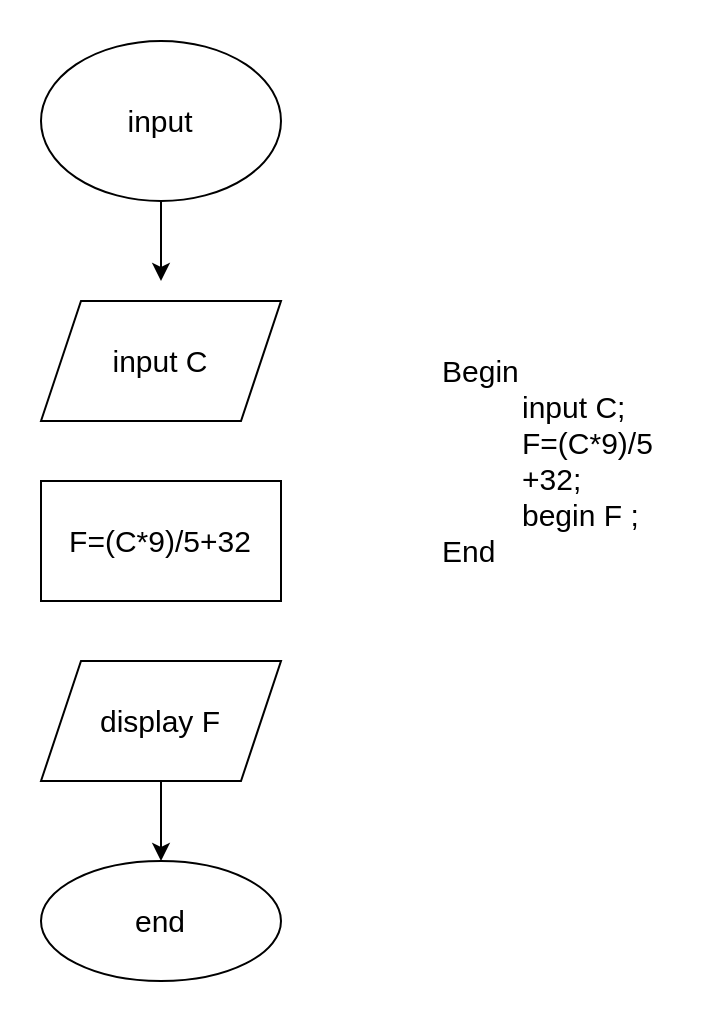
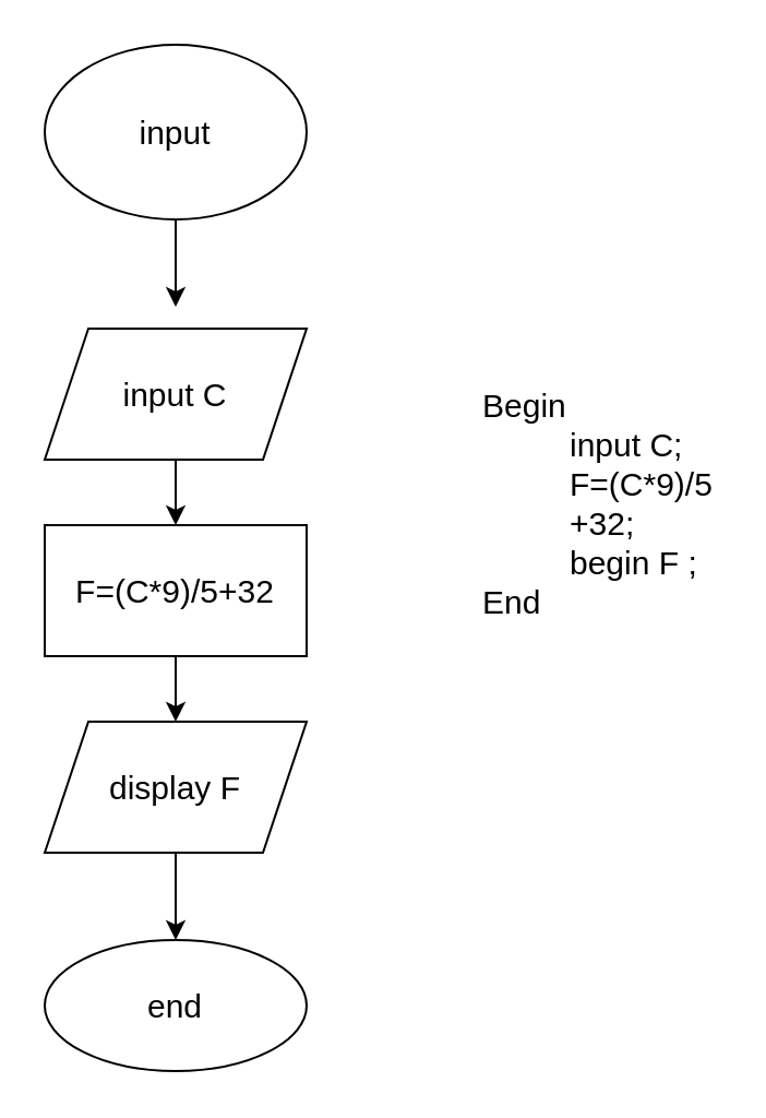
+ <mxCell id="5" value="" style="edgeStyle=orthogonalEdgeStyle;rounded=0;orthogonalLoop=1;jettySize=auto;html=1;fontSize=15;" edge="1" parent="1" source="6" target="8"><mxGeometry relative="1" as="geometry" /></mxCell>
+ <mxCell id="7" value="" style="edgeStyle=orthogonalEdgeStyle;rounded=0;orthogonalLoop=1;jettySize=auto;html=1;fontSize=15;" edge="1" parent="1" source="8" target="10"><mxGeometry relative="1" as="geometry" /></mxCell>
